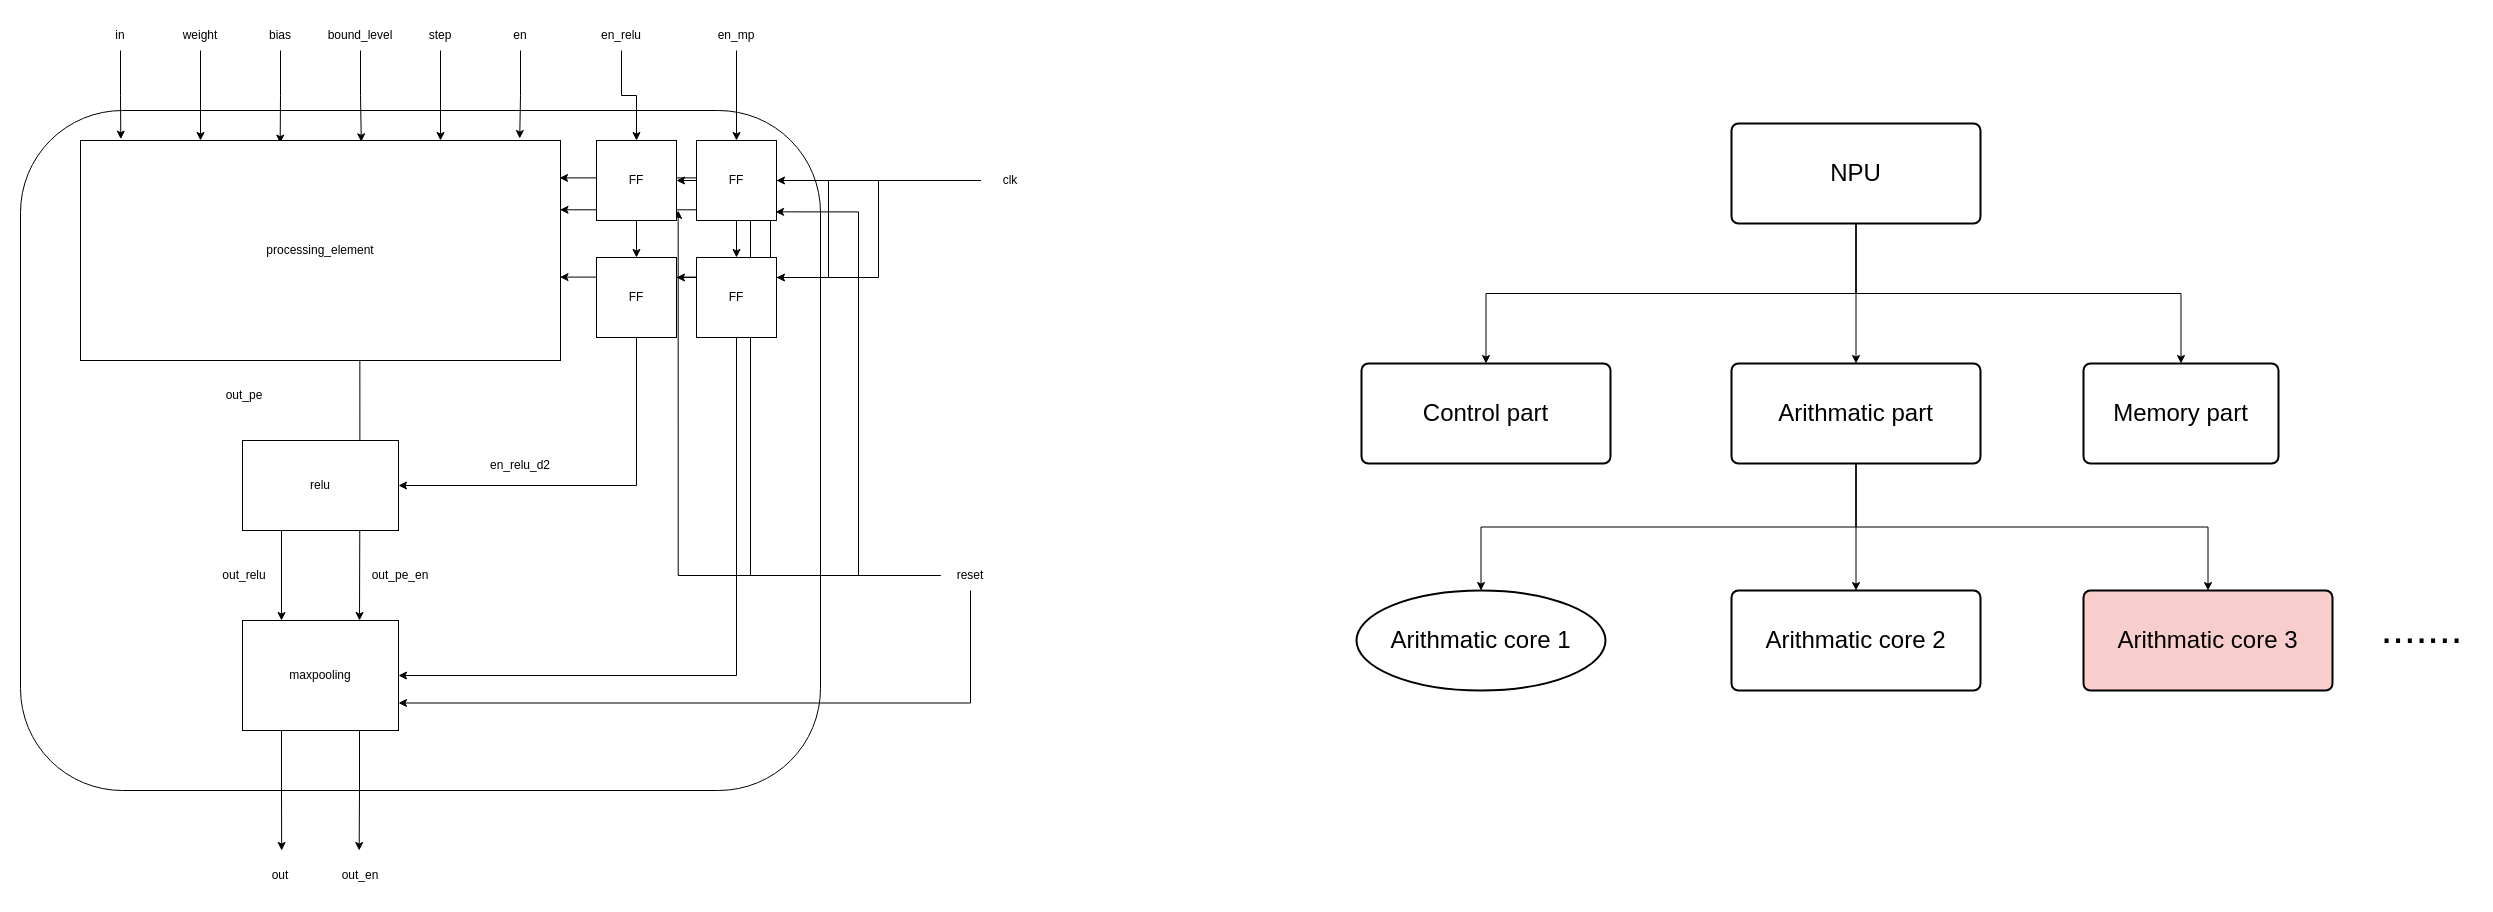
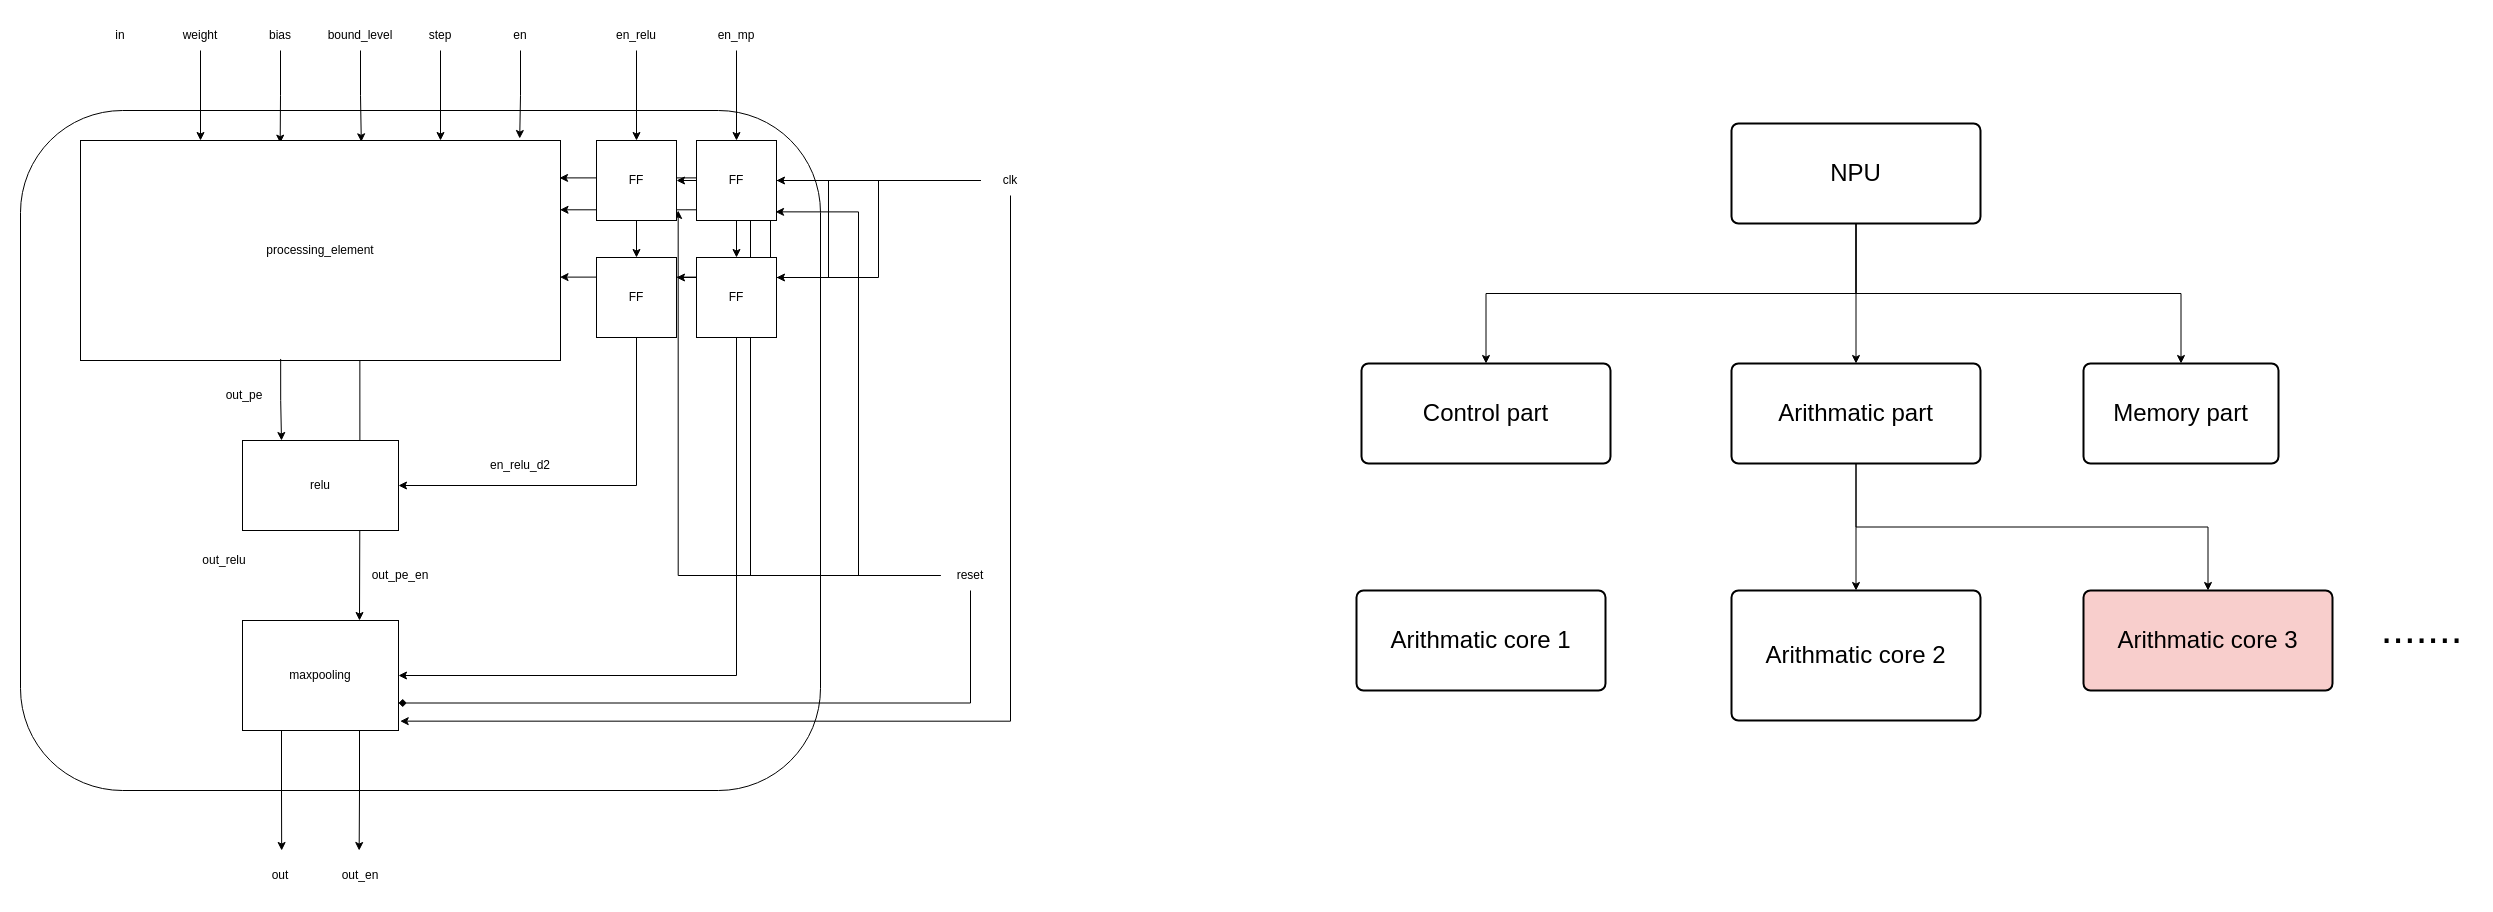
- <mxCell id="16" value="en_relu" style="text;html=1;strokeColor=none;fillColor=none;align=center;verticalAlign=middle;whiteSpace=wrap;rounded=0;" vertex="1" parent="1"><mxGeometry x="591" y="20" width="60" height="30" as="geometry" /></mxCell>
+ <mxCell id="16" value="en_relu" style="text;html=1;strokeColor=none;fillColor=none;align=center;verticalAlign=middle;whiteSpace=wrap;rounded=0;" vertex="1" parent="1"><mxGeometry x="606" y="20" width="60" height="30" as="geometry" /></mxCell>
- <mxCell id="3" style="edgeStyle=orthogonalEdgeStyle;rounded=0;orthogonalLoop=1;jettySize=auto;html=1;entryX=0.084;entryY=-0.006;entryDx=0;entryDy=0;entryPerimeter=0;" edge="1" parent="1" source="4" target="32"><mxGeometry relative="1" as="geometry" /></mxCell>
+ <mxCell id="41" style="edgeStyle=orthogonalEdgeStyle;rounded=0;orthogonalLoop=1;jettySize=auto;html=1;exitX=0.417;exitY=0.993;exitDx=0;exitDy=0;entryX=0.25;entryY=0;entryDx=0;entryDy=0;exitPerimeter=0;" edge="1" parent="1" source="32" target="44"><mxGeometry relative="1" as="geometry" /></mxCell>
- <mxCell id="59" style="edgeStyle=orthogonalEdgeStyle;rounded=0;orthogonalLoop=1;jettySize=auto;html=1;entryX=0.5;entryY=0;entryDx=0;entryDy=0;exitX=0.5;exitY=1;exitDx=0;exitDy=0;" edge="1" parent="1" source="62" target="64"><mxGeometry relative="1" as="geometry" /></mxCell>
- <mxCell id="43" style="edgeStyle=orthogonalEdgeStyle;rounded=0;orthogonalLoop=1;jettySize=auto;html=1;exitX=0.25;exitY=1;exitDx=0;exitDy=0;entryX=0.25;entryY=0;entryDx=0;entryDy=0;" edge="1" parent="1" source="44" target="47"><mxGeometry relative="1" as="geometry" /></mxCell>
- <mxCell id="51" value="out_relu" style="text;html=1;strokeColor=none;fillColor=none;align=center;verticalAlign=middle;whiteSpace=wrap;rounded=0;" vertex="1" parent="1"><mxGeometry x="214" y="560" width="60" height="30" as="geometry" /></mxCell>
+ <mxCell id="51" value="out_relu" style="text;html=1;strokeColor=none;fillColor=none;align=center;verticalAlign=middle;whiteSpace=wrap;rounded=0;" vertex="1" parent="1"><mxGeometry x="194" y="545" width="60" height="30" as="geometry" /></mxCell>
- <mxCell id="64" value="&lt;span style=&quot;font-size: 24px;&quot;&gt;Arithmatic core 1&lt;/span&gt;" style="ellipse;whiteSpace=wrap;html=1;absoluteArcSize=1;arcSize=14;strokeWidth=2;" vertex="1" parent="1"><mxGeometry x="1356" y="590" width="249" height="100" as="geometry" /></mxCell>
+ <mxCell id="64" value="&lt;span style=&quot;font-size: 24px;&quot;&gt;Arithmatic core 1&lt;/span&gt;" style="rounded=1;whiteSpace=wrap;html=1;absoluteArcSize=1;arcSize=14;strokeWidth=2;" vertex="1" parent="1"><mxGeometry x="1356" y="590" width="249" height="100" as="geometry" /></mxCell>
- <mxCell id="65" value="&lt;span style=&quot;font-size: 24px;&quot;&gt;Arithmatic core 2&lt;/span&gt;" style="rounded=1;whiteSpace=wrap;html=1;absoluteArcSize=1;arcSize=14;strokeWidth=2;" vertex="1" parent="1"><mxGeometry x="1731" y="590" width="249" height="100" as="geometry" /></mxCell>
+ <mxCell id="65" value="&lt;span style=&quot;font-size: 24px;&quot;&gt;Arithmatic core 2&lt;/span&gt;" style="rounded=1;whiteSpace=wrap;html=1;absoluteArcSize=1;arcSize=14;strokeWidth=2;" vertex="1" parent="1"><mxGeometry x="1731" y="590" width="249" height="130" as="geometry" /></mxCell>
- <mxCell id="30" style="edgeStyle=orthogonalEdgeStyle;rounded=0;orthogonalLoop=1;jettySize=auto;html=1;entryX=1;entryY=0.75;entryDx=0;entryDy=0;exitX=0.5;exitY=1;exitDx=0;exitDy=0;" edge="1" parent="1" source="31" target="47"><mxGeometry relative="1" as="geometry" /></mxCell>
+ <mxCell id="30" style="edgeStyle=orthogonalEdgeStyle;rounded=0;orthogonalLoop=1;jettySize=auto;html=1;entryX=1;entryY=0.75;entryDx=0;entryDy=0;exitX=0.5;exitY=1;exitDx=0;exitDy=0;endArrow=diamond;" edge="1" parent="1" source="31" target="47"><mxGeometry relative="1" as="geometry" /></mxCell>
+ <mxCell id="25" style="edgeStyle=orthogonalEdgeStyle;rounded=0;orthogonalLoop=1;jettySize=auto;html=1;entryX=1.011;entryY=0.915;entryDx=0;entryDy=0;exitX=0.5;exitY=1;exitDx=0;exitDy=0;entryPerimeter=0;" edge="1" parent="1" source="26" target="47"><mxGeometry relative="1" as="geometry"><Array as="points"><mxPoint x="1010" y="720" /><mxPoint x="400" y="720" /></Array></mxGeometry></mxCell>
